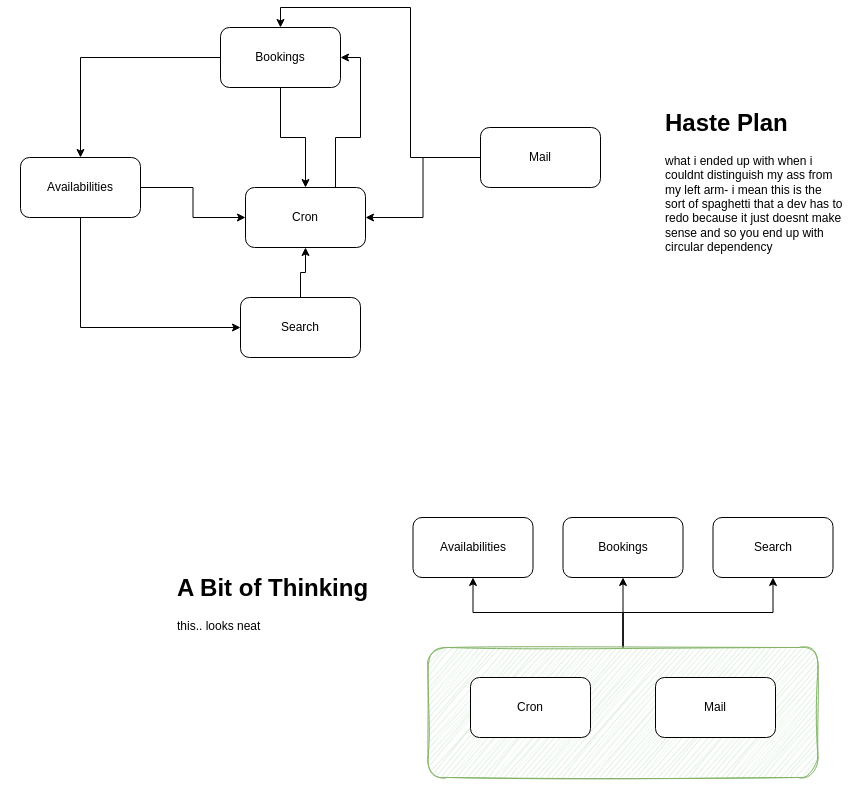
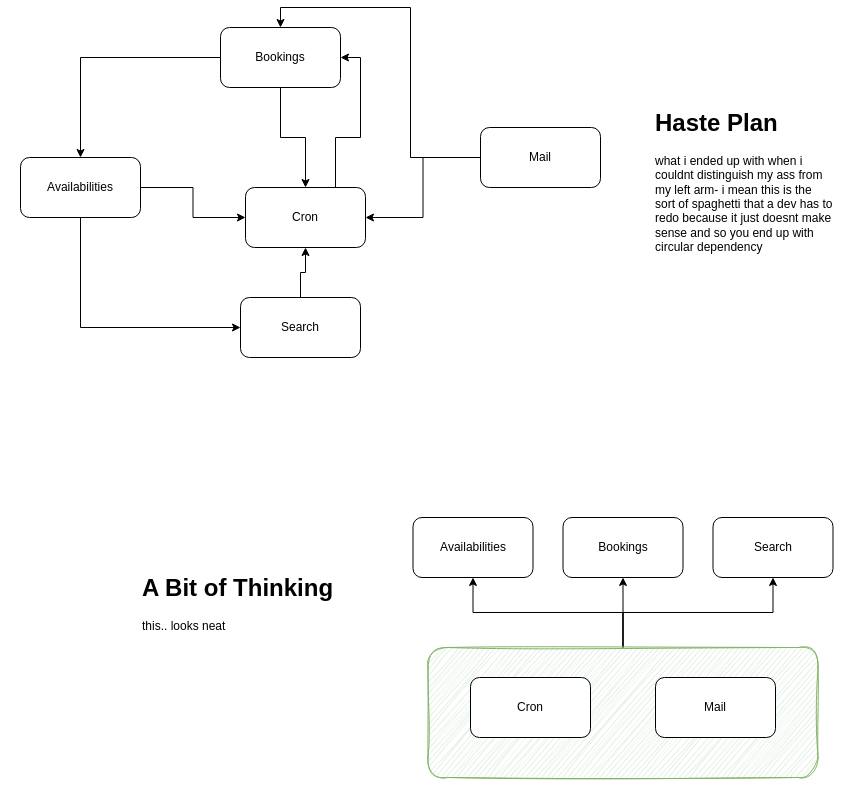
- <mxCell id="24" value="&lt;h1 style=&quot;margin-top: 0px;&quot;&gt;Haste Plan&lt;br&gt;&lt;/h1&gt;&lt;p&gt;what i ended up with when i couldnt distinguish my ass from my left arm- i mean this is the sort of spaghetti that a dev has to redo because it just doesnt make sense and so you end up with circular dependency&lt;br&gt;&lt;/p&gt;" style="text;html=1;whiteSpace=wrap;overflow=hidden;rounded=0;" vertex="1" parent="1"><mxGeometry x="662.5" y="95" width="180" height="170" as="geometry" /></mxCell>
+ <mxCell id="24" value="&lt;h1 style=&quot;margin-top: 0px;&quot;&gt;Haste Plan&lt;br&gt;&lt;/h1&gt;&lt;p&gt;what i ended up with when i couldnt distinguish my ass from my left arm- i mean this is the sort of spaghetti that a dev has to redo because it just doesnt make sense and so you end up with circular dependency&lt;br&gt;&lt;/p&gt;" style="text;html=1;whiteSpace=wrap;overflow=hidden;rounded=0;" vertex="1" parent="1"><mxGeometry x="652.5" y="95" width="180" height="170" as="geometry" /></mxCell>
- <mxCell id="25" value="&lt;h1 style=&quot;margin-top: 0px;&quot;&gt;A Bit of Thinking&lt;br&gt;&lt;/h1&gt;&lt;p&gt;this.. looks neat&lt;br&gt;&lt;/p&gt;" style="text;html=1;whiteSpace=wrap;overflow=hidden;rounded=0;" vertex="1" parent="1"><mxGeometry x="175" y="560" width="220" height="170" as="geometry" /></mxCell>
+ <mxCell id="25" value="&lt;h1 style=&quot;margin-top: 0px;&quot;&gt;A Bit of Thinking&lt;br&gt;&lt;/h1&gt;&lt;p&gt;this.. looks neat&lt;br&gt;&lt;/p&gt;" style="text;html=1;whiteSpace=wrap;overflow=hidden;rounded=0;" vertex="1" parent="1"><mxGeometry x="140" y="560" width="220" height="170" as="geometry" /></mxCell>
